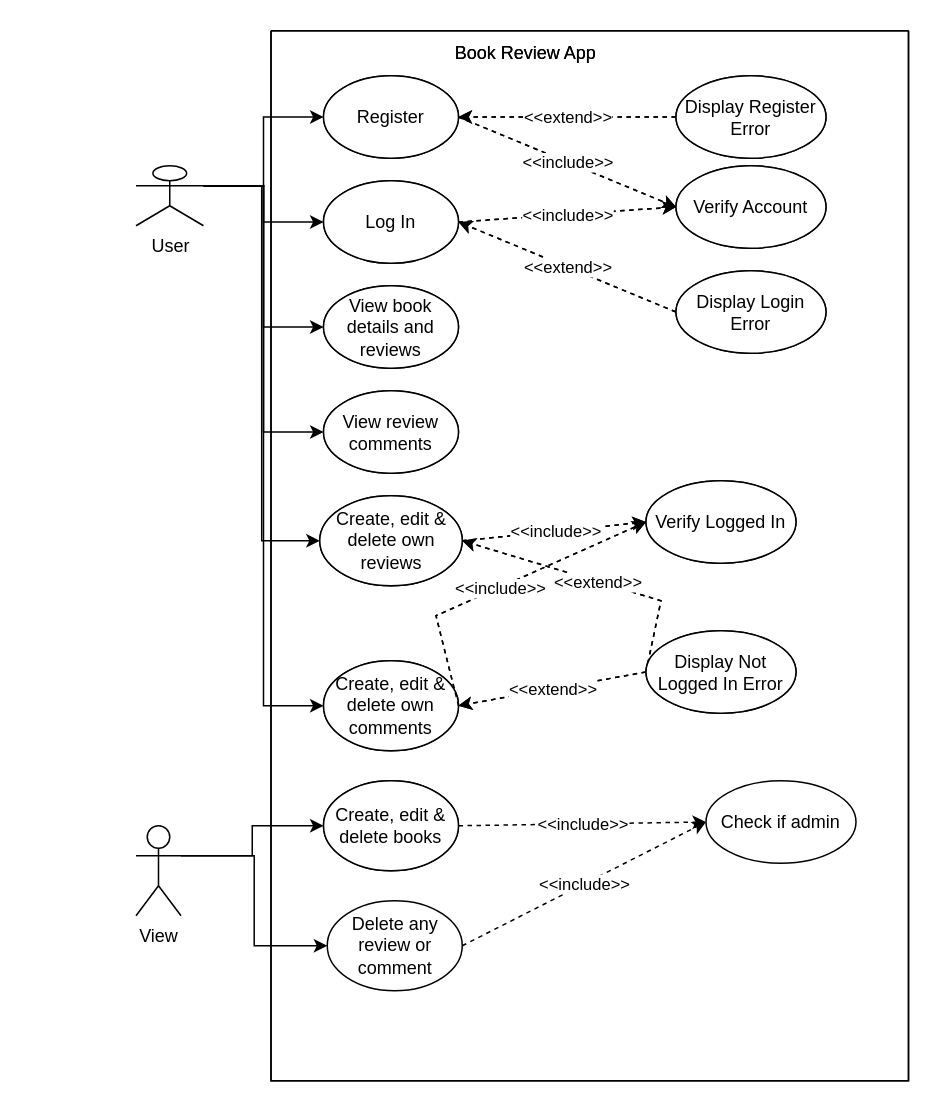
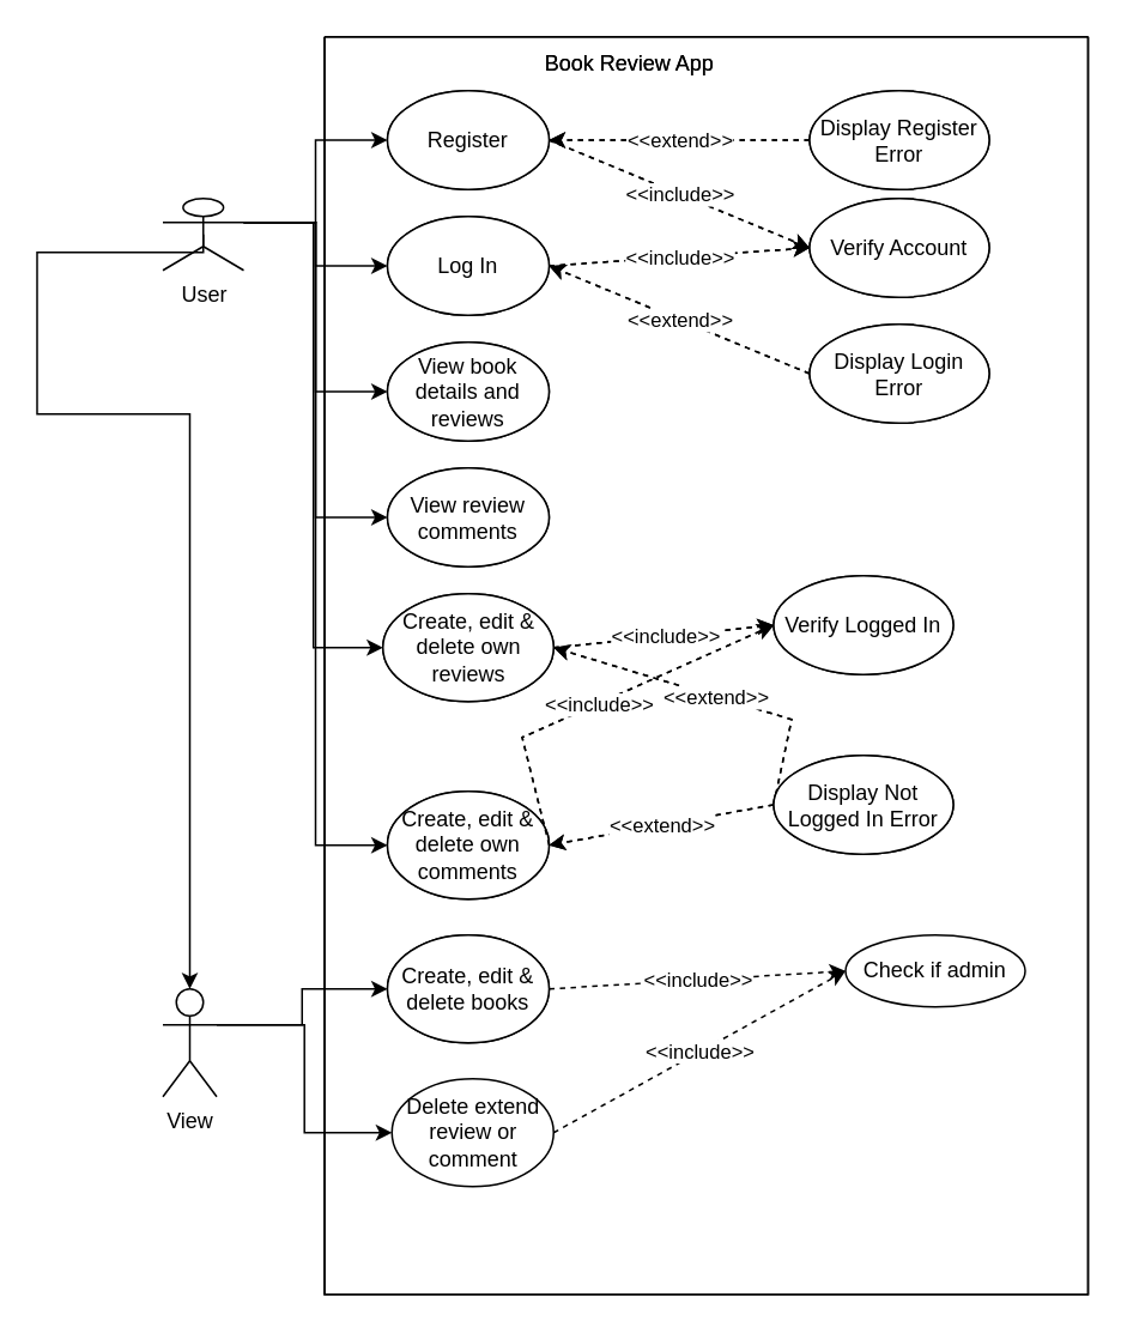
+ <mxCell id="2" style="edgeStyle=orthogonalEdgeStyle;rounded=0;orthogonalLoop=1;jettySize=auto;html=1;exitX=0.5;exitY=0.5;exitDx=0;exitDy=0;exitPerimeter=0;" edge="1" parent="1" source="9" target="12"><mxGeometry relative="1" as="geometry"><mxPoint x="90" y="280" as="targetPoint" /><Array as="points"><mxPoint x="20" y="140" /><mxPoint x="20" y="230" /><mxPoint x="105" y="230" /></Array></mxGeometry></mxCell>
- <mxCell id="74" value="Check if admin" style="ellipse;whiteSpace=wrap;html=1;" vertex="1" parent="43"><mxGeometry x="290" y="500" width="100" height="55" as="geometry" /></mxCell>
+ <mxCell id="74" value="Check if admin" style="ellipse;whiteSpace=wrap;html=1;" vertex="1" parent="43"><mxGeometry x="290" y="500" width="100" height="40" as="geometry" /></mxCell>
- <mxCell id="73" value="Delete any review or comment" style="ellipse;whiteSpace=wrap;html=1;" vertex="1" parent="43"><mxGeometry x="37.5" y="580" width="90" height="60" as="geometry" /></mxCell>
+ <mxCell id="73" value="Delete extend review or comment" style="ellipse;whiteSpace=wrap;html=1;" vertex="1" parent="43"><mxGeometry x="37.5" y="580" width="90" height="60" as="geometry" /></mxCell>
